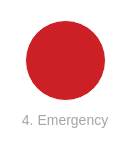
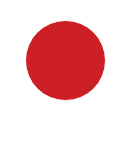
- <mxCell id="3" value="4. Emergency" style="rounded=0;whiteSpace=wrap;html=1;strokeColor=none;fontSize=14;fontColor=#a5a5a5;fillColor=none;" parent="1" vertex="1"><mxGeometry x="20" y="110" width="90" height="20" as="geometry" /></mxCell>
